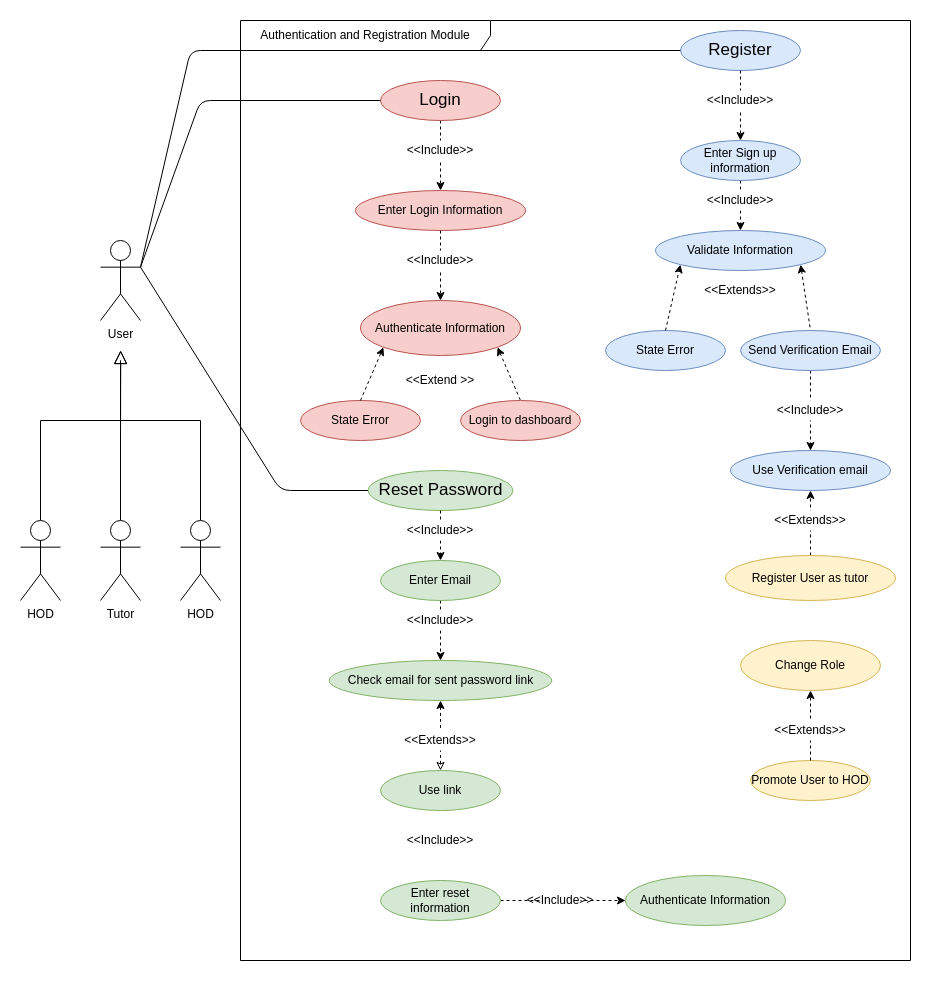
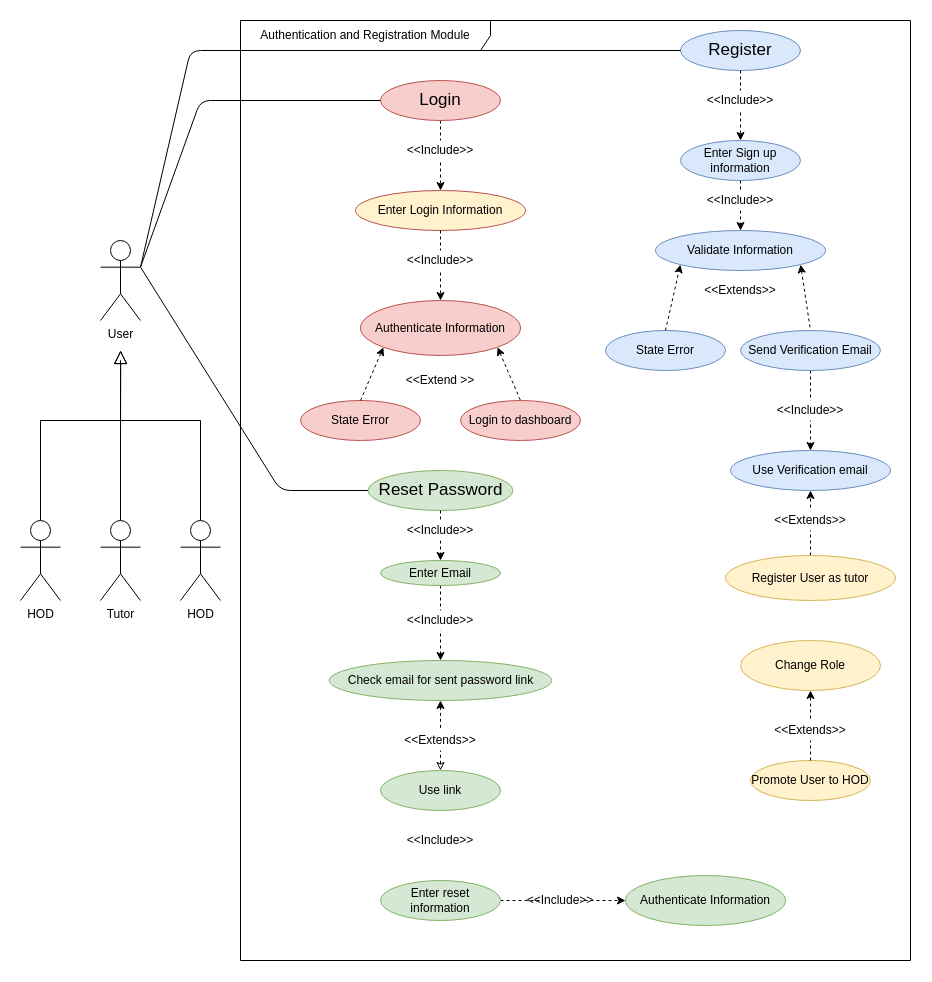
- <mxCell id="6" value="Enter Login Information" style="ellipse;whiteSpace=wrap;html=1;fillColor=#f8cecc;strokeColor=#b85450;" parent="1" vertex="1"><mxGeometry x="355" y="190" width="170" height="40" as="geometry" /></mxCell>
+ <mxCell id="6" value="Enter Login Information" style="ellipse;whiteSpace=wrap;html=1;fillColor=#fff2cc;strokeColor=#b85450;" parent="1" vertex="1"><mxGeometry x="355" y="190" width="170" height="40" as="geometry" /></mxCell>
- <mxCell id="33" value="Enter Email" style="ellipse;whiteSpace=wrap;html=1;fillColor=#d5e8d4;strokeColor=#82b366;" parent="1" vertex="1"><mxGeometry x="380" y="560" width="120" height="40" as="geometry" /></mxCell>
+ <mxCell id="33" value="Enter Email" style="ellipse;whiteSpace=wrap;html=1;fillColor=#d5e8d4;strokeColor=#82b366;" parent="1" vertex="1"><mxGeometry x="380" y="560" width="120" height="25" as="geometry" /></mxCell>
